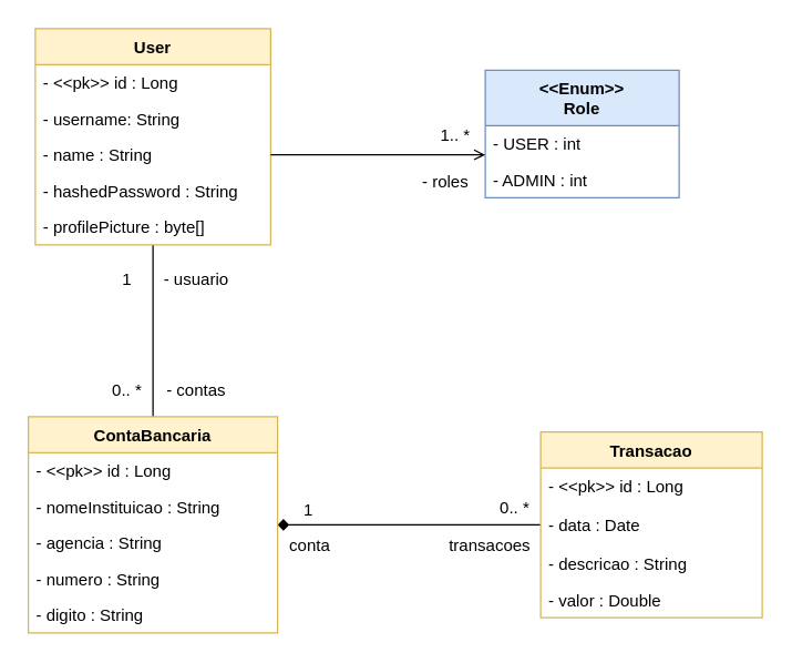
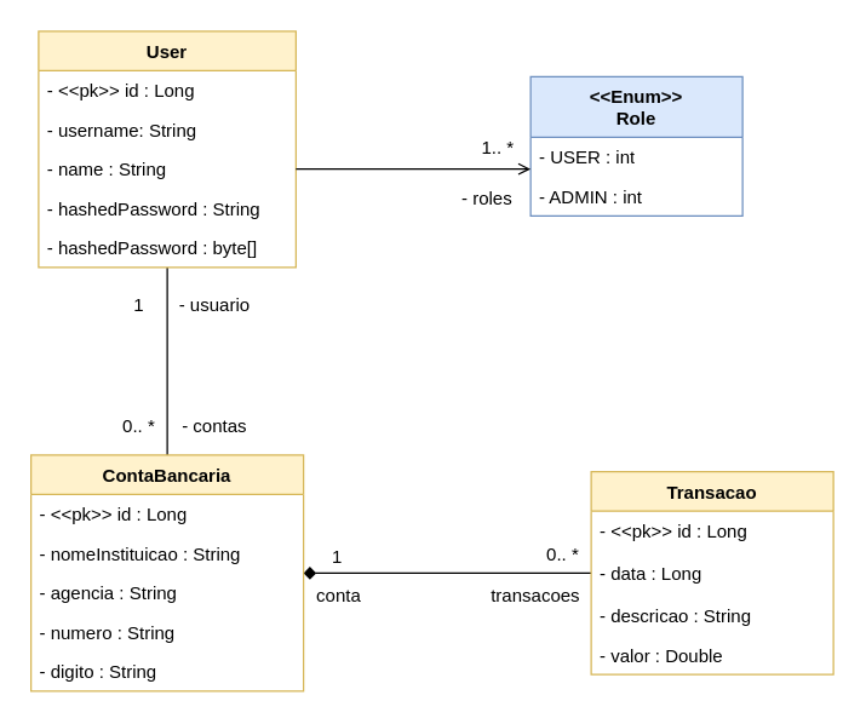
- <mxCell id="26" value="- profilePicture : byte[]" style="text;strokeColor=none;fillColor=none;align=left;verticalAlign=top;spacingLeft=4;spacingRight=4;overflow=hidden;rotatable=0;points=[[0,0.5],[1,0.5]];portConstraint=eastwest;whiteSpace=wrap;html=1;" vertex="1" parent="21"><mxGeometry y="130" width="170" height="26" as="geometry" /></mxCell>
+ <mxCell id="26" value="- hashedPassword : byte[]" style="text;strokeColor=none;fillColor=none;align=left;verticalAlign=top;spacingLeft=4;spacingRight=4;overflow=hidden;rotatable=0;points=[[0,0.5],[1,0.5]];portConstraint=eastwest;whiteSpace=wrap;html=1;" vertex="1" parent="21"><mxGeometry y="130" width="170" height="26" as="geometry" /></mxCell>
- <mxCell id="6" value="- data : Date" style="text;strokeColor=none;fillColor=none;align=left;verticalAlign=top;spacingLeft=4;spacingRight=4;overflow=hidden;rotatable=0;points=[[0,0.5],[1,0.5]];portConstraint=eastwest;whiteSpace=wrap;html=1;" vertex="1" parent="4"><mxGeometry y="54" width="160" height="28" as="geometry" /></mxCell>
+ <mxCell id="6" value="- data : Long" style="text;strokeColor=none;fillColor=none;align=left;verticalAlign=top;spacingLeft=4;spacingRight=4;overflow=hidden;rotatable=0;points=[[0,0.5],[1,0.5]];portConstraint=eastwest;whiteSpace=wrap;html=1;" vertex="1" parent="4"><mxGeometry y="54" width="160" height="28" as="geometry" /></mxCell>
